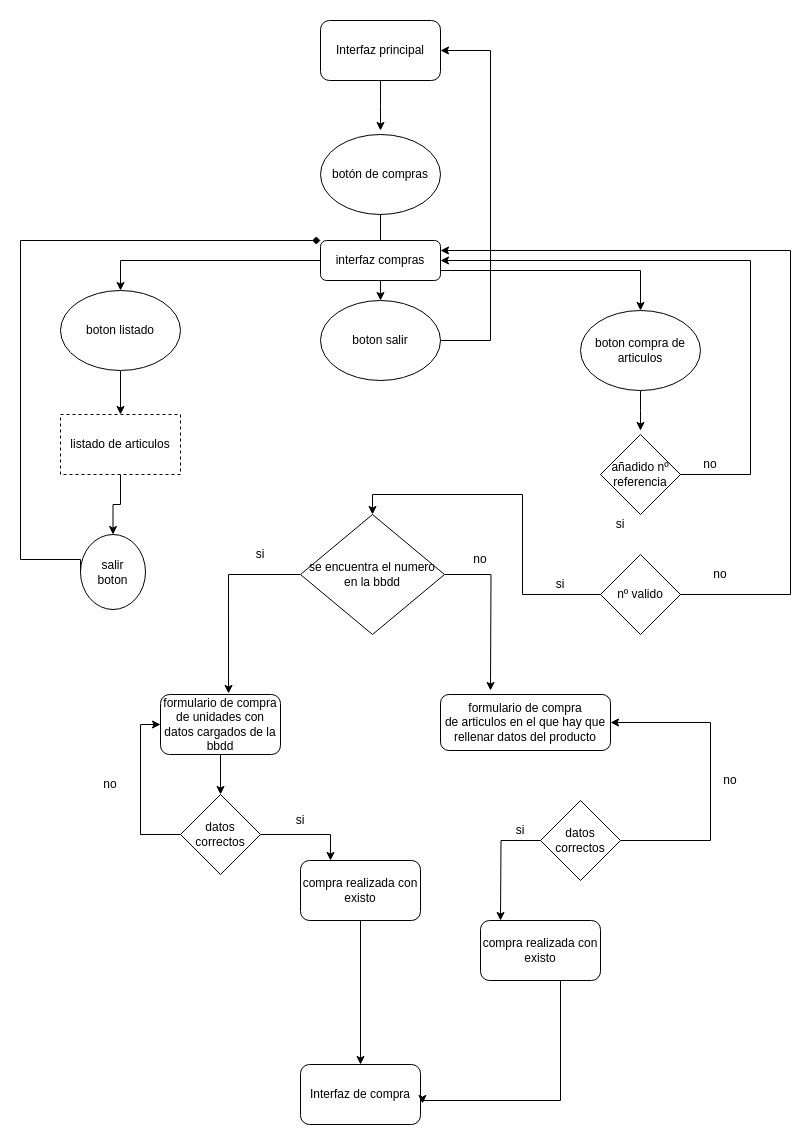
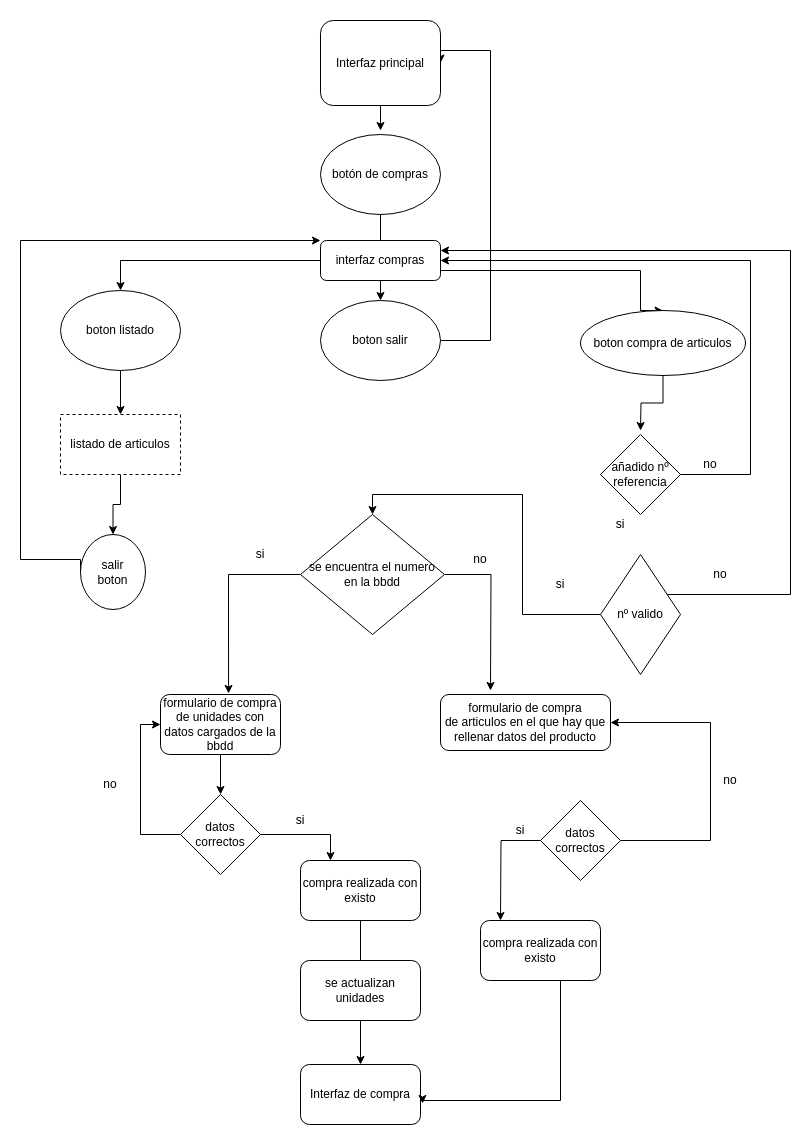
- <mxCell id="40" value="Interfaz principal" style="rounded=1;whiteSpace=wrap;html=1;" parent="1" vertex="1"><mxGeometry x="320" y="20" width="120" height="60" as="geometry" /></mxCell>
+ <mxCell id="40" value="Interfaz principal" style="rounded=1;whiteSpace=wrap;html=1;" parent="1" vertex="1"><mxGeometry x="320" y="20" width="120" height="85" as="geometry" /></mxCell>
- <mxCell id="14" style="edgeStyle=orthogonalEdgeStyle;rounded=0;orthogonalLoop=1;jettySize=auto;html=1;exitX=0;exitY=0.5;exitDx=0;exitDy=0;entryX=0;entryY=0;entryDx=0;entryDy=0;endArrow=diamond;" parent="1" source="15" target="41" edge="1"><mxGeometry relative="1" as="geometry"><mxPoint x="310" y="174" as="targetPoint" /><Array as="points"><mxPoint x="20" y="559" /><mxPoint x="20" y="240" /></Array></mxGeometry></mxCell>
+ <mxCell id="14" style="edgeStyle=orthogonalEdgeStyle;rounded=0;orthogonalLoop=1;jettySize=auto;html=1;exitX=0;exitY=0.5;exitDx=0;exitDy=0;entryX=0;entryY=0;entryDx=0;entryDy=0;" parent="1" source="15" target="41" edge="1"><mxGeometry relative="1" as="geometry"><mxPoint x="310" y="174" as="targetPoint" /><Array as="points"><mxPoint x="20" y="559" /><mxPoint x="20" y="240" /></Array></mxGeometry></mxCell>
- <mxCell id="11" value="&lt;font style=&quot;vertical-align: inherit&quot;&gt;&lt;font style=&quot;vertical-align: inherit&quot;&gt;&lt;font style=&quot;vertical-align: inherit&quot;&gt;&lt;font style=&quot;vertical-align: inherit&quot;&gt;&lt;font style=&quot;vertical-align: inherit&quot;&gt;&lt;font style=&quot;vertical-align: inherit&quot;&gt;&lt;font style=&quot;vertical-align: inherit&quot;&gt;&lt;font style=&quot;vertical-align: inherit&quot;&gt;boton compra de articulos&lt;/font&gt;&lt;/font&gt;&lt;/font&gt;&lt;/font&gt;&lt;/font&gt;&lt;/font&gt;&lt;/font&gt;&lt;/font&gt;" style="ellipse;whiteSpace=wrap;html=1;" parent="1" vertex="1"><mxGeometry x="580" y="310" width="120" height="80" as="geometry" /></mxCell>
+ <mxCell id="11" value="&lt;font style=&quot;vertical-align: inherit&quot;&gt;&lt;font style=&quot;vertical-align: inherit&quot;&gt;&lt;font style=&quot;vertical-align: inherit&quot;&gt;&lt;font style=&quot;vertical-align: inherit&quot;&gt;&lt;font style=&quot;vertical-align: inherit&quot;&gt;&lt;font style=&quot;vertical-align: inherit&quot;&gt;&lt;font style=&quot;vertical-align: inherit&quot;&gt;&lt;font style=&quot;vertical-align: inherit&quot;&gt;boton compra de articulos&lt;/font&gt;&lt;/font&gt;&lt;/font&gt;&lt;/font&gt;&lt;/font&gt;&lt;/font&gt;&lt;/font&gt;&lt;/font&gt;" style="ellipse;whiteSpace=wrap;html=1;" parent="1" vertex="1"><mxGeometry x="580" y="310" width="165" height="65" as="geometry" /></mxCell>
- <mxCell id="21" value="nº valido" style="rhombus;whiteSpace=wrap;html=1;" parent="1" vertex="1"><mxGeometry x="600" y="554" width="80" height="80" as="geometry" /></mxCell>
+ <mxCell id="21" value="nº valido" style="rhombus;whiteSpace=wrap;html=1;" parent="1" vertex="1"><mxGeometry x="600" y="554" width="80" height="120" as="geometry" /></mxCell>
+ <mxCell id="43" value="se actualizan unidades" style="rounded=1;whiteSpace=wrap;html=1;" parent="1" vertex="1"><mxGeometry x="300" y="960" width="120" height="60" as="geometry" /></mxCell>
